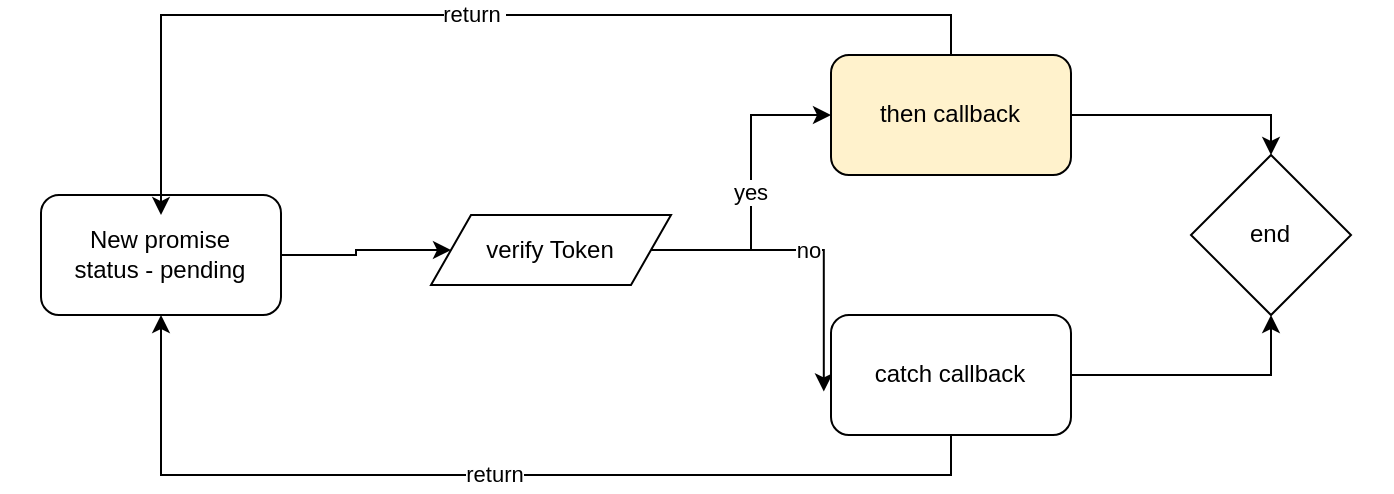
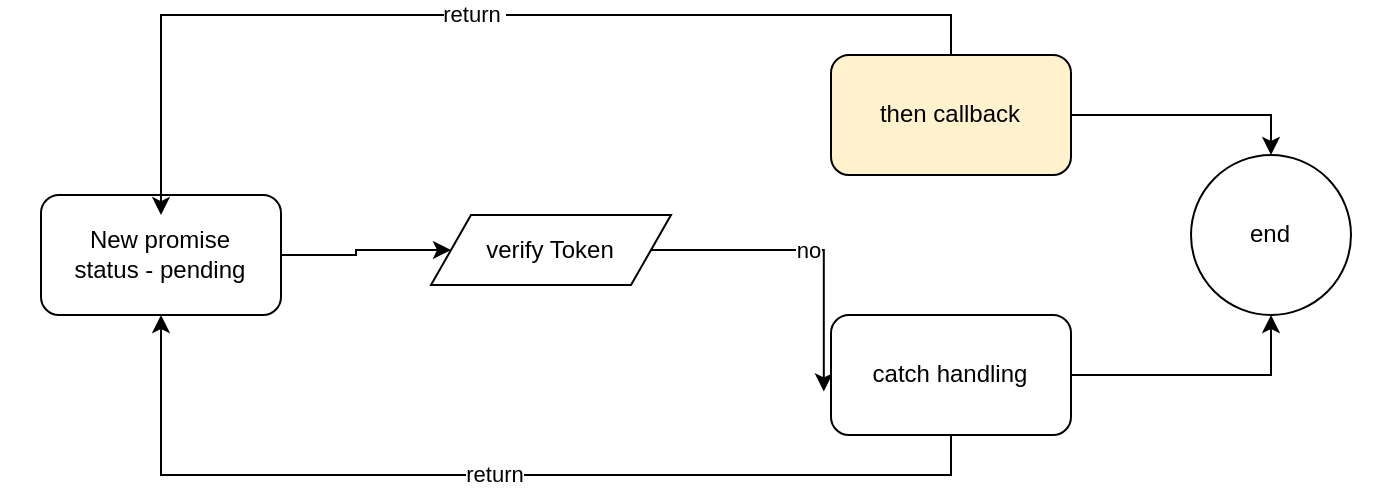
- <mxCell id="4" value="yes" style="edgeStyle=orthogonalEdgeStyle;rounded=0;orthogonalLoop=1;jettySize=auto;html=1;entryX=0;entryY=0.5;entryDx=0;entryDy=0;" edge="1" parent="1" source="6" target="9"><mxGeometry relative="1" as="geometry" /></mxCell>
- <mxCell id="13" value="end" style="rhombus;whiteSpace=wrap;html=1;aspect=fixed;" vertex="1" parent="1"><mxGeometry x="595" y="70" width="80" height="80" as="geometry" /></mxCell>
+ <mxCell id="13" value="end" style="ellipse;whiteSpace=wrap;html=1;aspect=fixed;" vertex="1" parent="1"><mxGeometry x="595" y="70" width="80" height="80" as="geometry" /></mxCell>
- <mxCell id="12" value="catch callback" style="rounded=1;whiteSpace=wrap;html=1;" vertex="1" parent="1"><mxGeometry x="415" y="150" width="120" height="60" as="geometry" /></mxCell>
+ <mxCell id="12" value="catch handling" style="rounded=1;whiteSpace=wrap;html=1;" vertex="1" parent="1"><mxGeometry x="415" y="150" width="120" height="60" as="geometry" /></mxCell>
